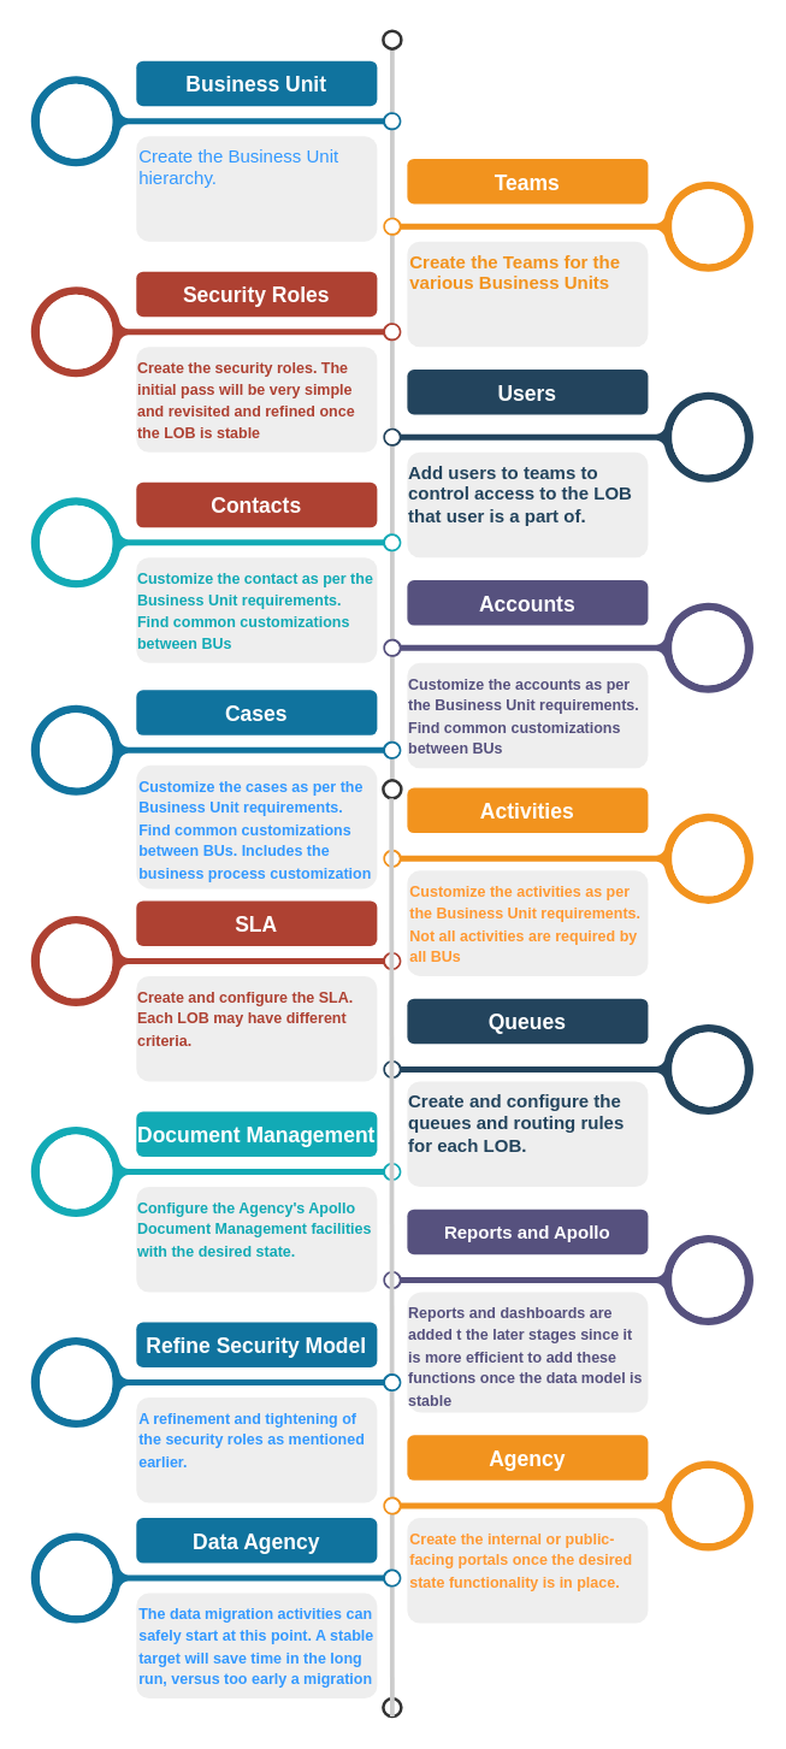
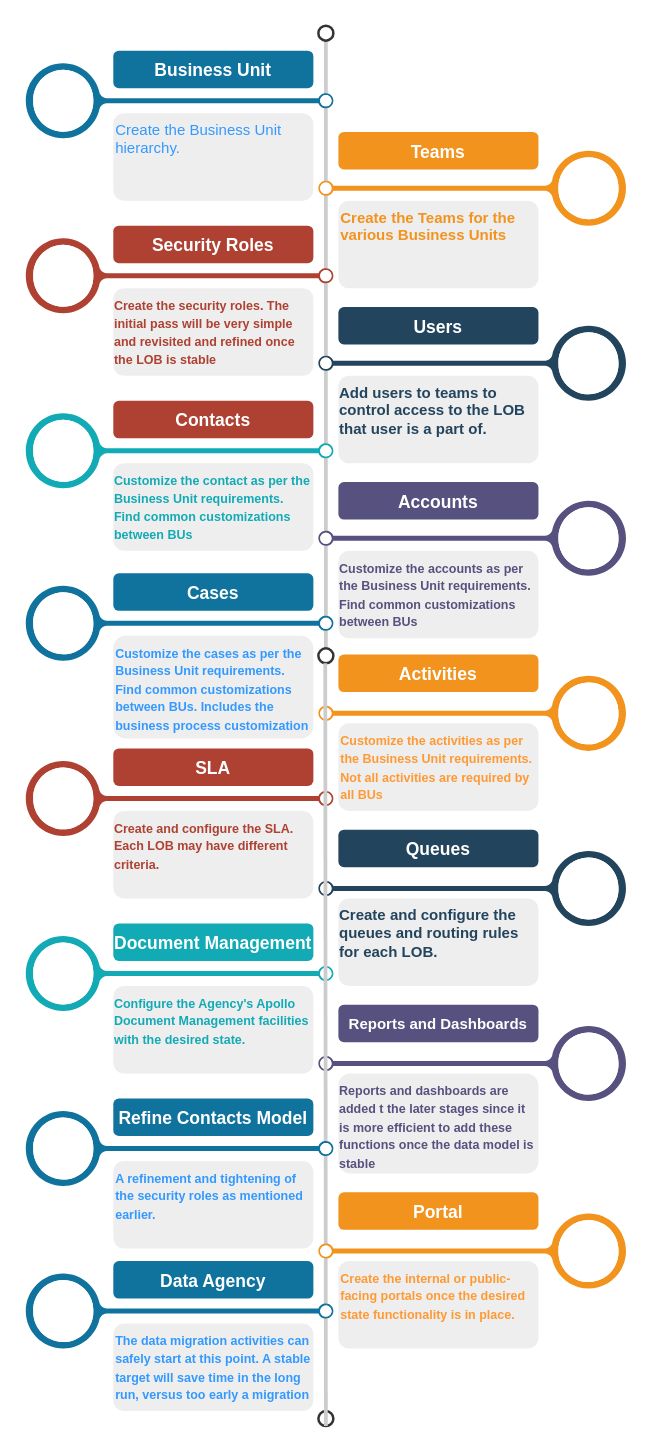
- <mxCell id="35" value="Reports and Apollo" style="fillColor=#56517E;strokecolor=none;rounded=1;fontColor=#FFFFFF;strokeColor=none;fontStyle=1;fontSize=12;" vertex="1" parent="1"><mxGeometry x="270" y="803" width="160" height="30" as="geometry" /></mxCell>
+ <mxCell id="35" value="Reports and Dashboards" style="fillColor=#56517E;strokecolor=none;rounded=1;fontColor=#FFFFFF;strokeColor=none;fontStyle=1;fontSize=12;" vertex="1" parent="1"><mxGeometry x="270" y="803" width="160" height="30" as="geometry" /></mxCell>
- <mxCell id="44" value="Refine Security Model" style="fillColor=#10739E;strokecolor=none;rounded=1;fontColor=#FFFFFF;strokeColor=none;fontStyle=1;fontSize=14;" vertex="1" parent="1"><mxGeometry x="90" y="878" width="160" height="30" as="geometry" /></mxCell>
+ <mxCell id="44" value="Refine Contacts Model" style="fillColor=#10739E;strokecolor=none;rounded=1;fontColor=#FFFFFF;strokeColor=none;fontStyle=1;fontSize=14;" vertex="1" parent="1"><mxGeometry x="90" y="878" width="160" height="30" as="geometry" /></mxCell>
- <mxCell id="47" value="Agency" style="fillColor=#F2931E;strokecolor=none;rounded=1;fontColor=#FFFFFF;strokeColor=none;fontStyle=1;fontSize=14;" vertex="1" parent="1"><mxGeometry x="270" y="953" width="160" height="30" as="geometry" /></mxCell>
+ <mxCell id="47" value="Portal" style="fillColor=#F2931E;strokecolor=none;rounded=1;fontColor=#FFFFFF;strokeColor=none;fontStyle=1;fontSize=14;" vertex="1" parent="1"><mxGeometry x="270" y="953" width="160" height="30" as="geometry" /></mxCell>
